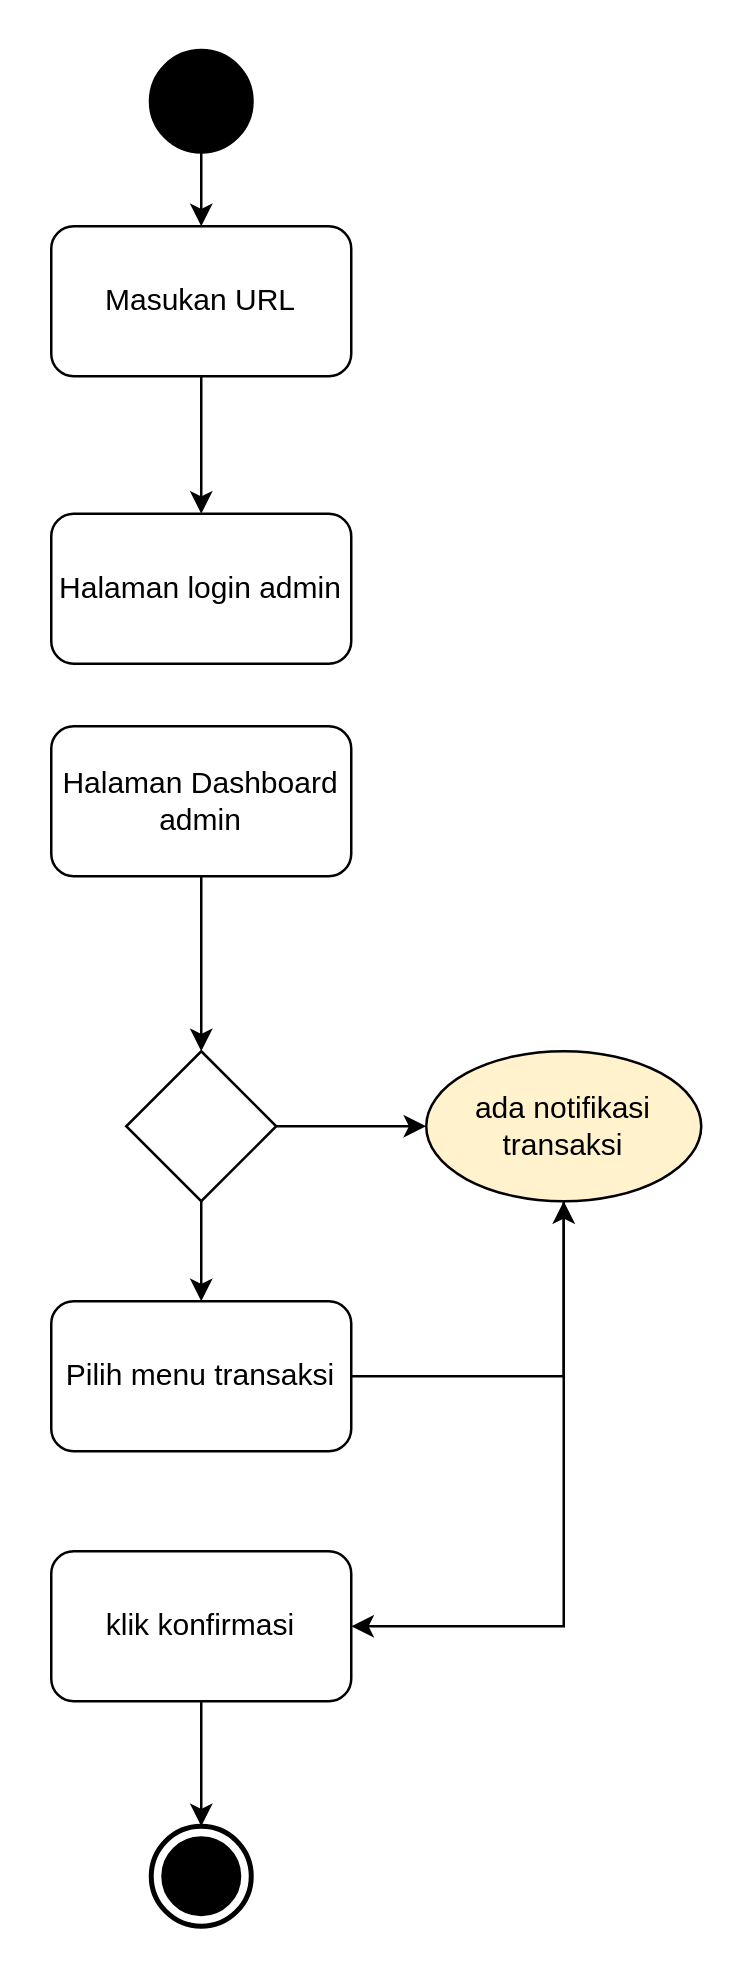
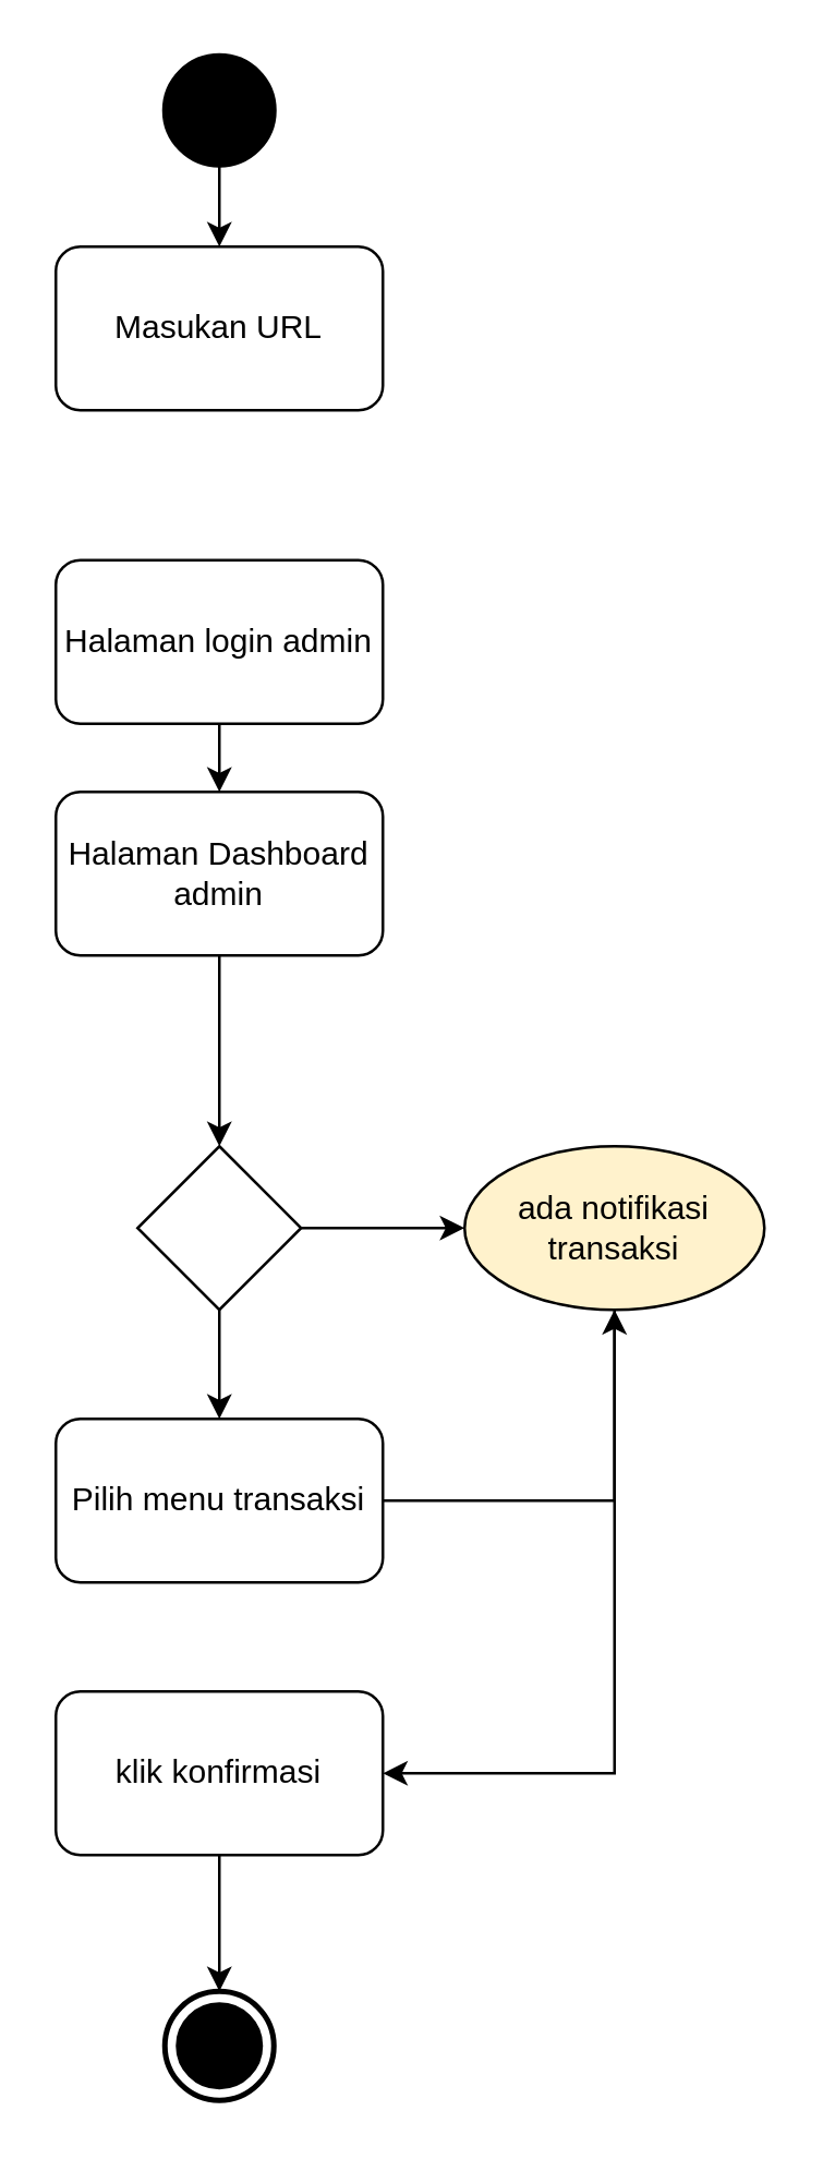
- <mxCell id="4" value="" style="edgeStyle=orthogonalEdgeStyle;rounded=0;orthogonalLoop=1;jettySize=auto;html=1;" edge="1" parent="1" source="5" target="7"><mxGeometry relative="1" as="geometry" /></mxCell>
+ <mxCell id="6" value="" style="edgeStyle=orthogonalEdgeStyle;rounded=0;orthogonalLoop=1;jettySize=auto;html=1;" edge="1" parent="1" source="7" target="9"><mxGeometry relative="1" as="geometry" /></mxCell>
